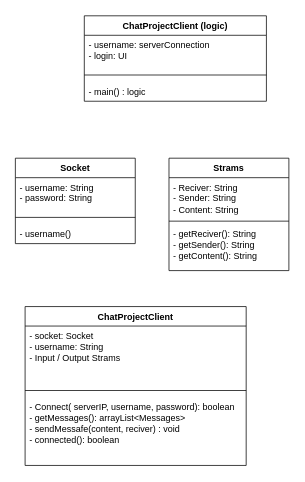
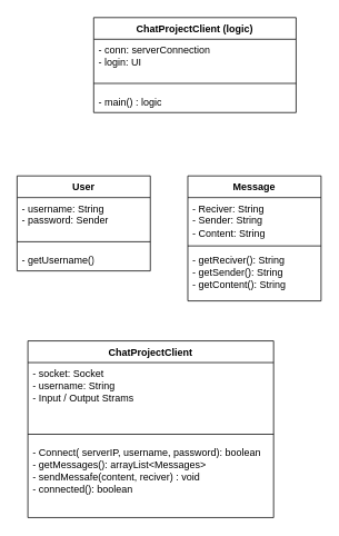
- <mxCell id="15" value="- username: serverConnection&lt;br&gt;- login: UI" style="text;strokeColor=none;fillColor=none;align=left;verticalAlign=top;spacingLeft=4;spacingRight=4;overflow=hidden;rotatable=0;points=[[0,0.5],[1,0.5]];portConstraint=eastwest;whiteSpace=wrap;html=1;" vertex="1" parent="14"><mxGeometry y="26" width="243" height="44" as="geometry" /></mxCell>
+ <mxCell id="15" value="- conn: serverConnection&lt;br&gt;- login: UI" style="text;strokeColor=none;fillColor=none;align=left;verticalAlign=top;spacingLeft=4;spacingRight=4;overflow=hidden;rotatable=0;points=[[0,0.5],[1,0.5]];portConstraint=eastwest;whiteSpace=wrap;html=1;" vertex="1" parent="14"><mxGeometry y="26" width="243" height="44" as="geometry" /></mxCell>
- <mxCell id="2" value="Socket" style="swimlane;fontStyle=1;align=center;verticalAlign=top;childLayout=stackLayout;horizontal=1;startSize=26;horizontalStack=0;resizeParent=1;resizeParentMax=0;resizeLast=0;collapsible=1;marginBottom=0;whiteSpace=wrap;html=1;" vertex="1" parent="1"><mxGeometry x="20" y="210" width="160" height="114" as="geometry" /></mxCell>
+ <mxCell id="2" value="User" style="swimlane;fontStyle=1;align=center;verticalAlign=top;childLayout=stackLayout;horizontal=1;startSize=26;horizontalStack=0;resizeParent=1;resizeParentMax=0;resizeLast=0;collapsible=1;marginBottom=0;whiteSpace=wrap;html=1;" vertex="1" parent="1"><mxGeometry x="20" y="210" width="160" height="114" as="geometry" /></mxCell>
- <mxCell id="6" value="Strams" style="swimlane;fontStyle=1;align=center;verticalAlign=top;childLayout=stackLayout;horizontal=1;startSize=26;horizontalStack=0;resizeParent=1;resizeParentMax=0;resizeLast=0;collapsible=1;marginBottom=0;whiteSpace=wrap;html=1;" vertex="1" parent="1"><mxGeometry x="225" y="210" width="160" height="150" as="geometry" /></mxCell>
+ <mxCell id="6" value="Message" style="swimlane;fontStyle=1;align=center;verticalAlign=top;childLayout=stackLayout;horizontal=1;startSize=26;horizontalStack=0;resizeParent=1;resizeParentMax=0;resizeLast=0;collapsible=1;marginBottom=0;whiteSpace=wrap;html=1;" vertex="1" parent="1"><mxGeometry x="225" y="210" width="160" height="150" as="geometry" /></mxCell>
- <mxCell id="3" value="- username: String&lt;br&gt;- password: String" style="text;strokeColor=none;fillColor=none;align=left;verticalAlign=top;spacingLeft=4;spacingRight=4;overflow=hidden;rotatable=0;points=[[0,0.5],[1,0.5]];portConstraint=eastwest;whiteSpace=wrap;html=1;" vertex="1" parent="2"><mxGeometry y="26" width="160" height="44" as="geometry" /></mxCell>
+ <mxCell id="3" value="- username: String&lt;br&gt;- password: Sender" style="text;strokeColor=none;fillColor=none;align=left;verticalAlign=top;spacingLeft=4;spacingRight=4;overflow=hidden;rotatable=0;points=[[0,0.5],[1,0.5]];portConstraint=eastwest;whiteSpace=wrap;html=1;" vertex="1" parent="2"><mxGeometry y="26" width="160" height="44" as="geometry" /></mxCell>
- <mxCell id="5" value="- username()" style="text;strokeColor=none;fillColor=none;align=left;verticalAlign=top;spacingLeft=4;spacingRight=4;overflow=hidden;rotatable=0;points=[[0,0.5],[1,0.5]];portConstraint=eastwest;whiteSpace=wrap;html=1;" vertex="1" parent="2"><mxGeometry y="88" width="160" height="26" as="geometry" /></mxCell>
+ <mxCell id="5" value="- getUsername()" style="text;strokeColor=none;fillColor=none;align=left;verticalAlign=top;spacingLeft=4;spacingRight=4;overflow=hidden;rotatable=0;points=[[0,0.5],[1,0.5]];portConstraint=eastwest;whiteSpace=wrap;html=1;" vertex="1" parent="2"><mxGeometry y="88" width="160" height="26" as="geometry" /></mxCell>
